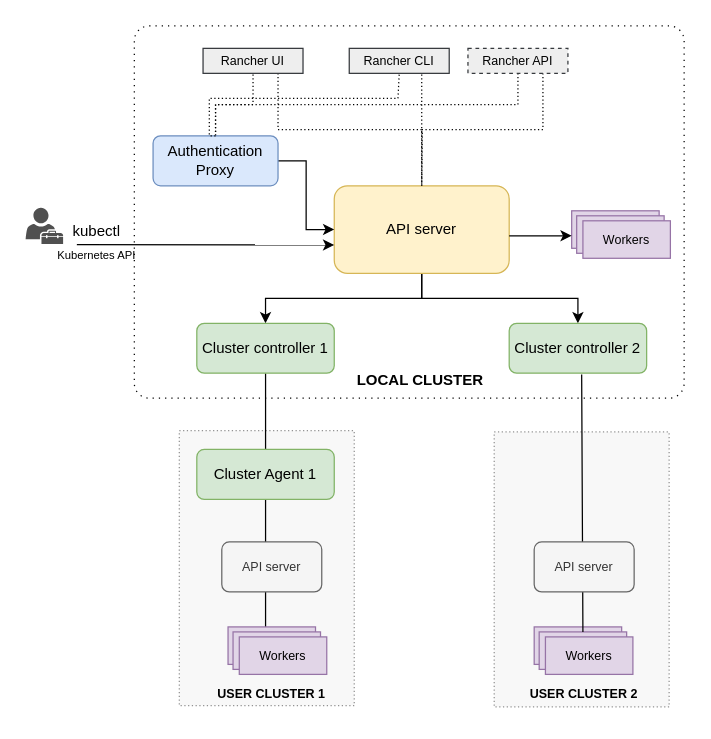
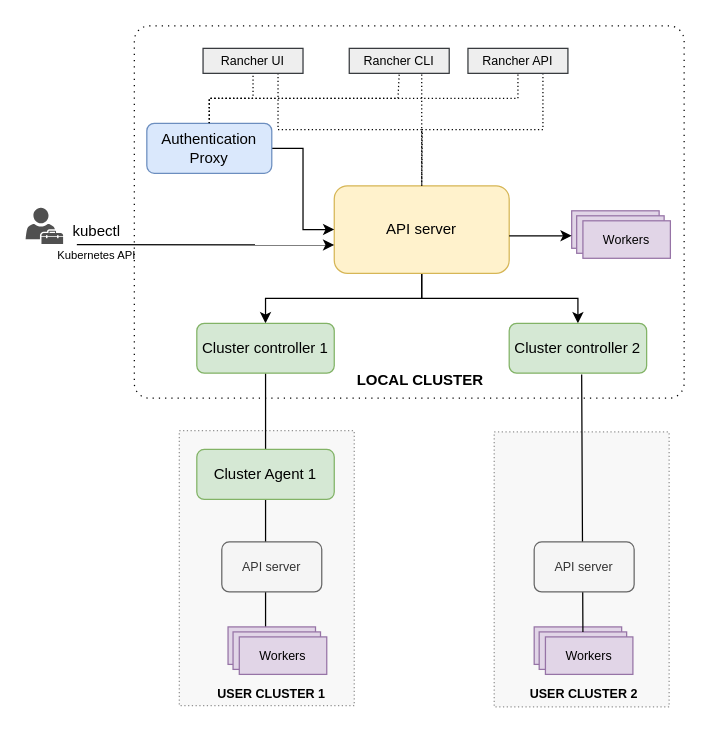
- <mxCell id="20" value="&lt;font style=&quot;font-size: 10px;&quot;&gt;Rancher API&lt;/font&gt;" style="rounded=0;whiteSpace=wrap;html=1;fillColor=#eeeeee;strokeColor=#36393d;dashed=1;" parent="1" vertex="1"><mxGeometry x="374" y="38" width="80" height="20" as="geometry" /></mxCell>
+ <mxCell id="20" value="&lt;font style=&quot;font-size: 10px;&quot;&gt;Rancher API&lt;/font&gt;" style="rounded=0;whiteSpace=wrap;html=1;fillColor=#eeeeee;strokeColor=#36393d;" parent="1" vertex="1"><mxGeometry x="374" y="38" width="80" height="20" as="geometry" /></mxCell>
- <mxCell id="11" value="Authentication Proxy" style="rounded=1;whiteSpace=wrap;html=1;fillColor=#dae8fc;strokeColor=#6c8ebf;" parent="1" vertex="1"><mxGeometry x="122" y="108" width="100" height="40" as="geometry" /></mxCell>
+ <mxCell id="11" value="Authentication Proxy" style="rounded=1;whiteSpace=wrap;html=1;fillColor=#dae8fc;strokeColor=#6c8ebf;" parent="1" vertex="1"><mxGeometry x="117" y="98" width="100" height="40" as="geometry" /></mxCell>
